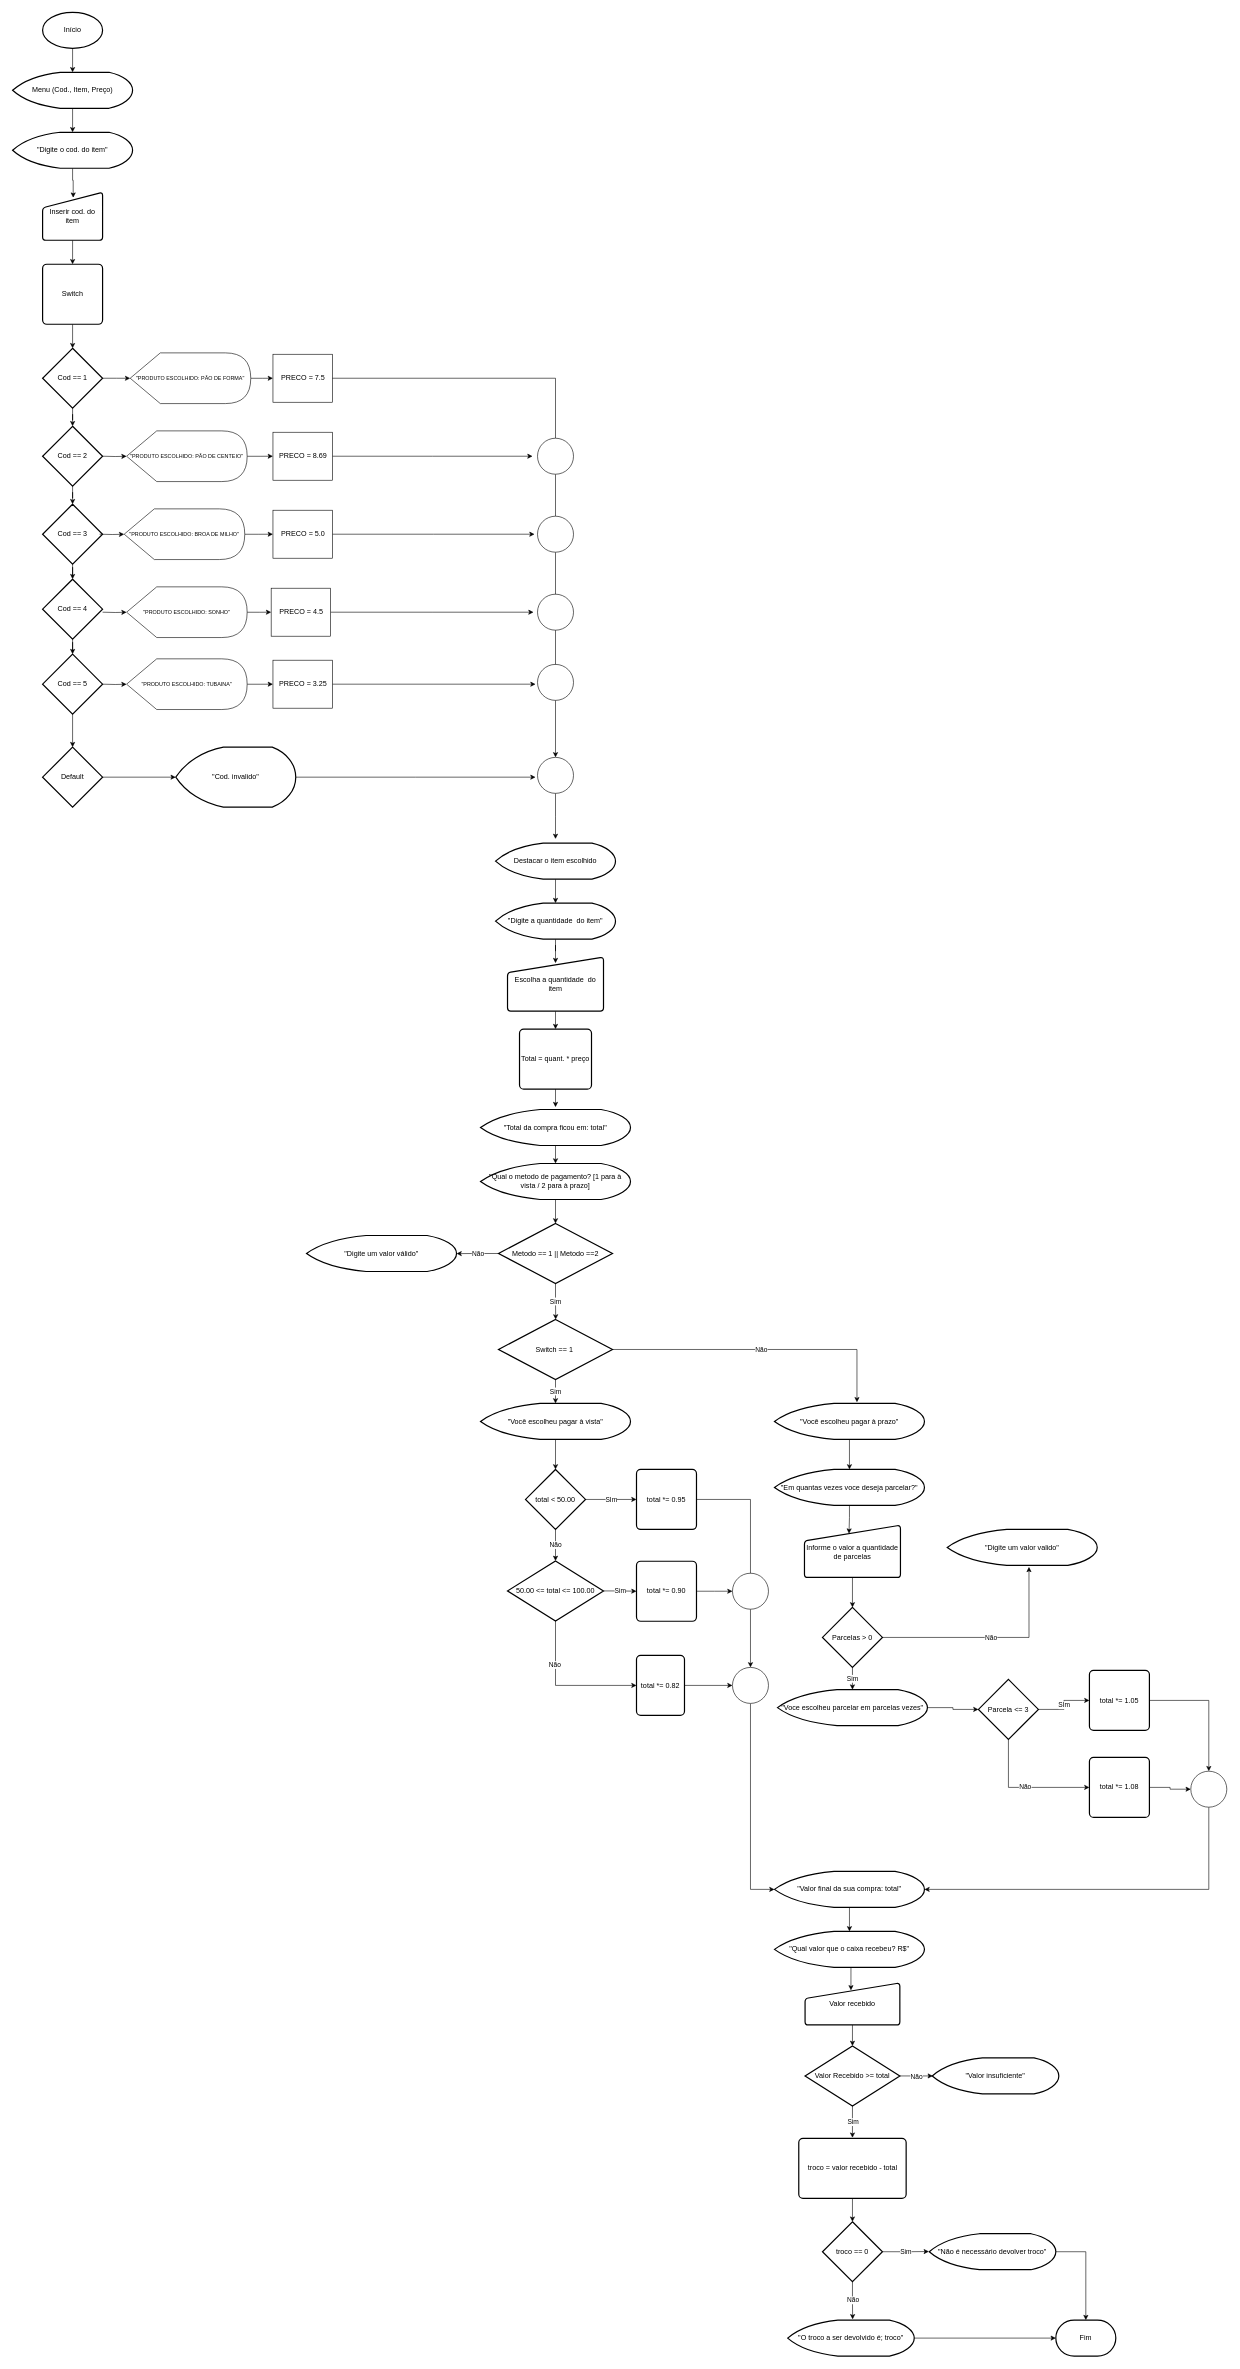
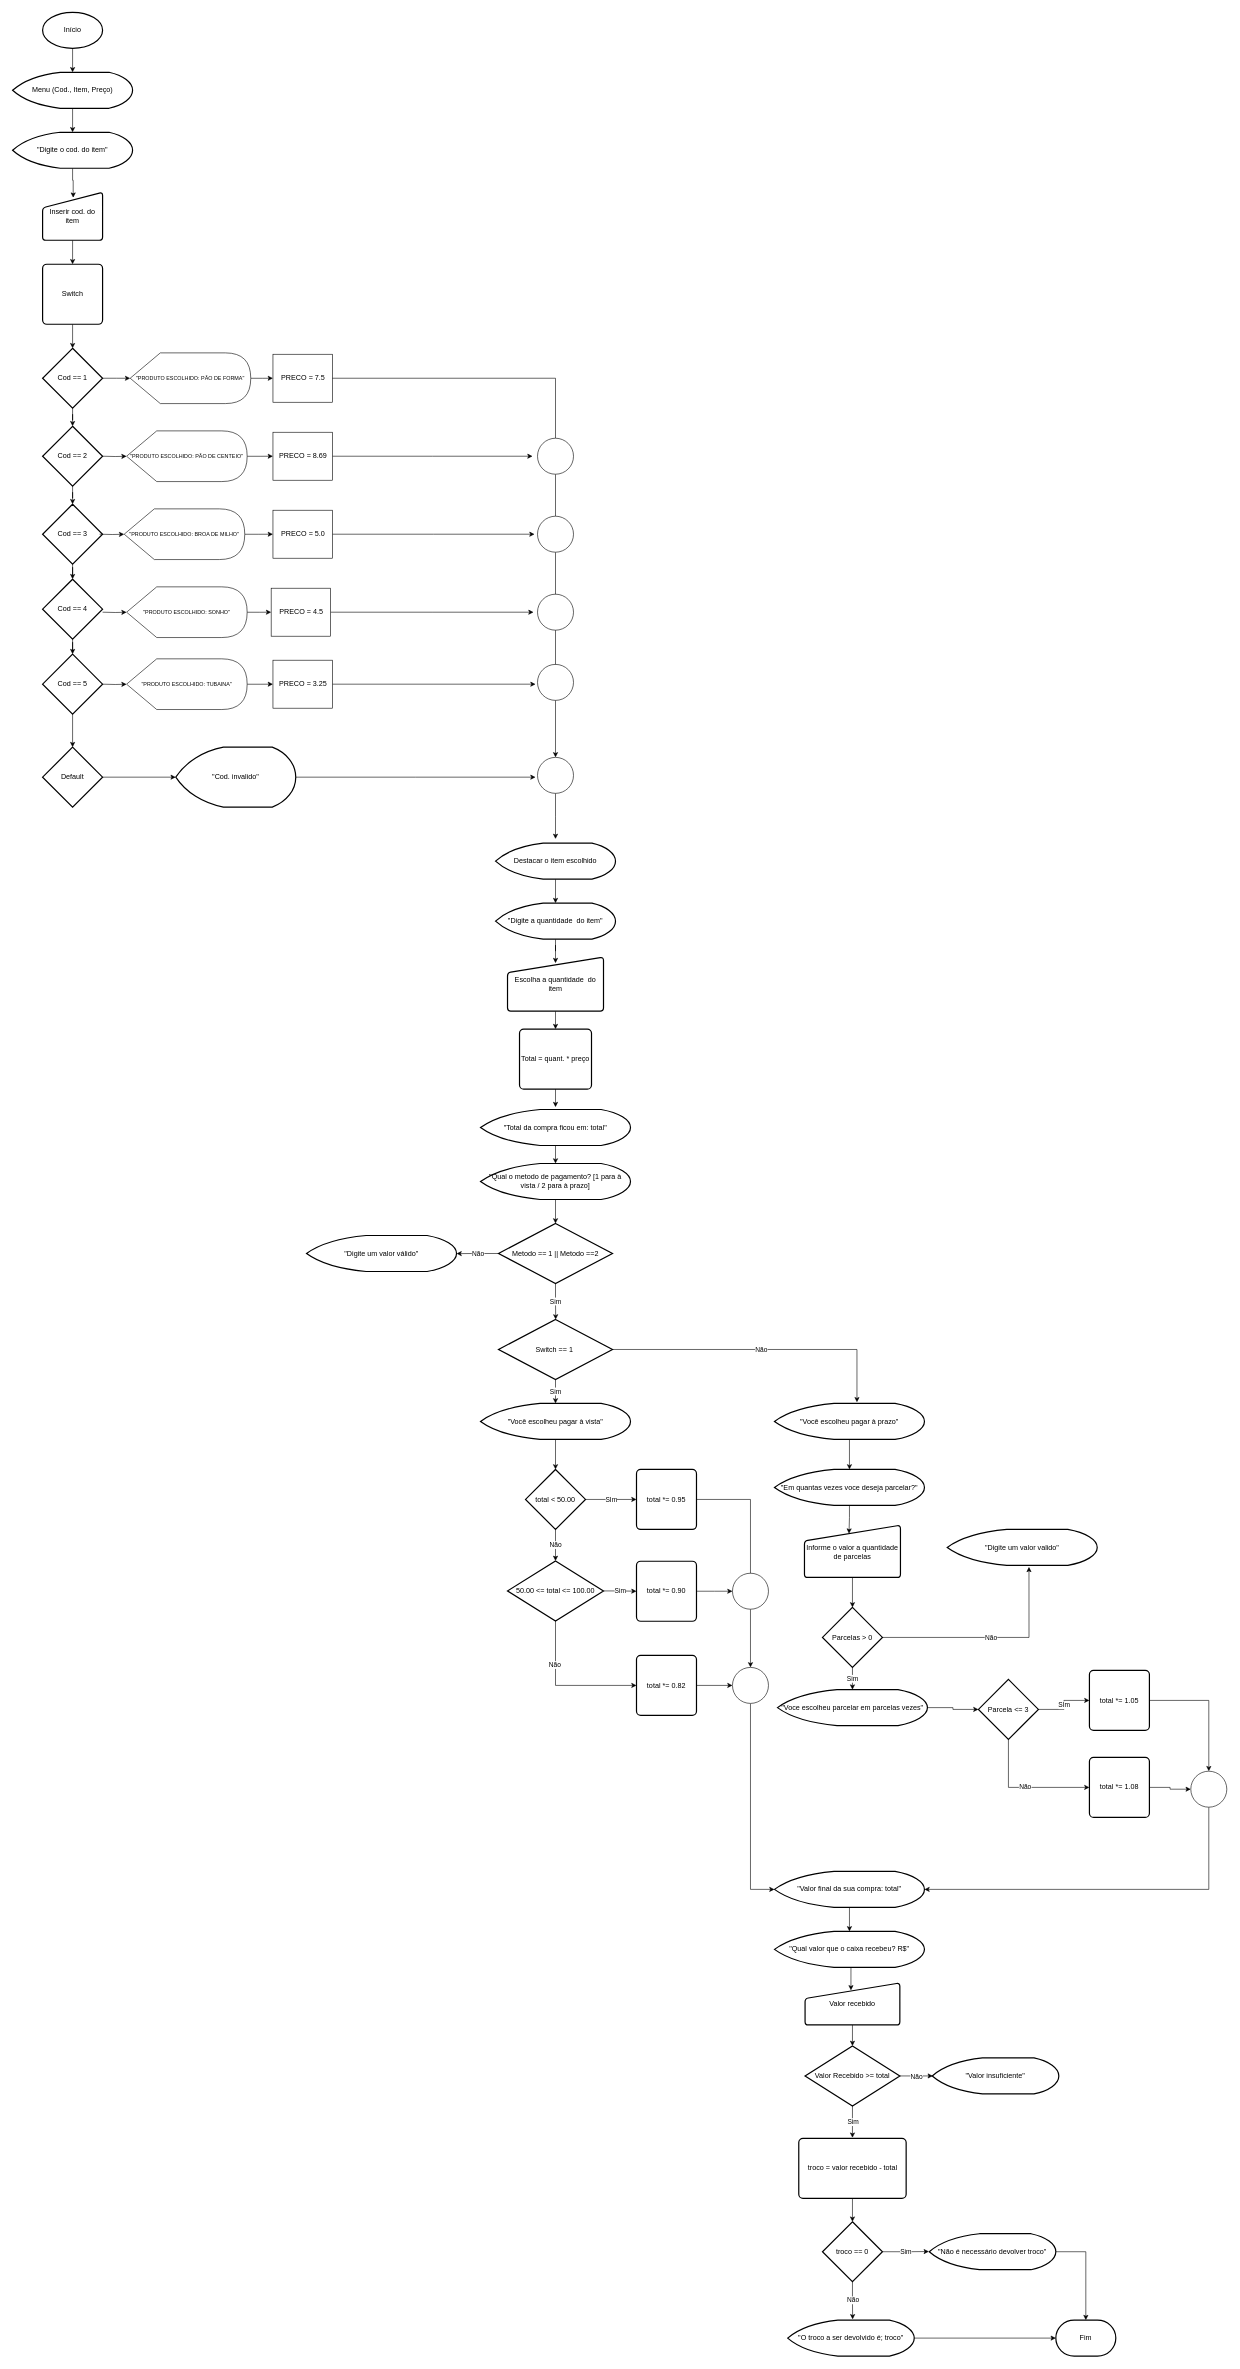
- <mxCell id="61" value="total *= 0.82" style="rounded=1;whiteSpace=wrap;html=1;absoluteArcSize=1;arcSize=14;strokeWidth=2;" parent="1" vertex="1"><mxGeometry x="1060" y="2759" width="80" height="100" as="geometry" /></mxCell>
+ <mxCell id="61" value="total *= 0.82" style="rounded=1;whiteSpace=wrap;html=1;absoluteArcSize=1;arcSize=14;strokeWidth=2;" parent="1" vertex="1"><mxGeometry x="1060" y="2759" width="100" height="100" as="geometry" /></mxCell>
